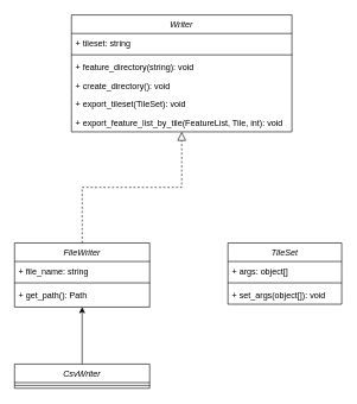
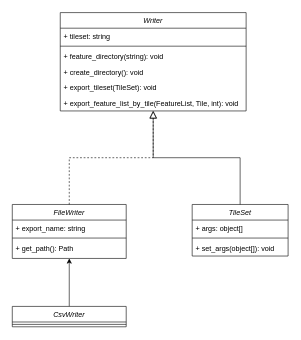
+ <mxCell id="18" value="" style="endArrow=block;endSize=10;endFill=0;shadow=0;strokeWidth=1;rounded=0;edgeStyle=elbowEdgeStyle;elbow=vertical;exitX=0.5;exitY=0;exitDx=0;exitDy=0;" parent="1" source="14" target="2" edge="1"><mxGeometry width="160" relative="1" as="geometry"><mxPoint x="190" y="420" as="sourcePoint" /><mxPoint x="194.43" y="496.28" as="targetPoint" /></mxGeometry></mxCell>
- <mxCell id="10" value="+ file_name: string" style="text;align=left;verticalAlign=top;spacingLeft=4;spacingRight=4;overflow=hidden;rotatable=0;points=[[0,0.5],[1,0.5]];portConstraint=eastwest;" parent="9" vertex="1"><mxGeometry y="26" width="190" height="26" as="geometry" /></mxCell>
+ <mxCell id="10" value="+ export_name: string" style="text;align=left;verticalAlign=top;spacingLeft=4;spacingRight=4;overflow=hidden;rotatable=0;points=[[0,0.5],[1,0.5]];portConstraint=eastwest;" parent="9" vertex="1"><mxGeometry y="26" width="190" height="26" as="geometry" /></mxCell>
